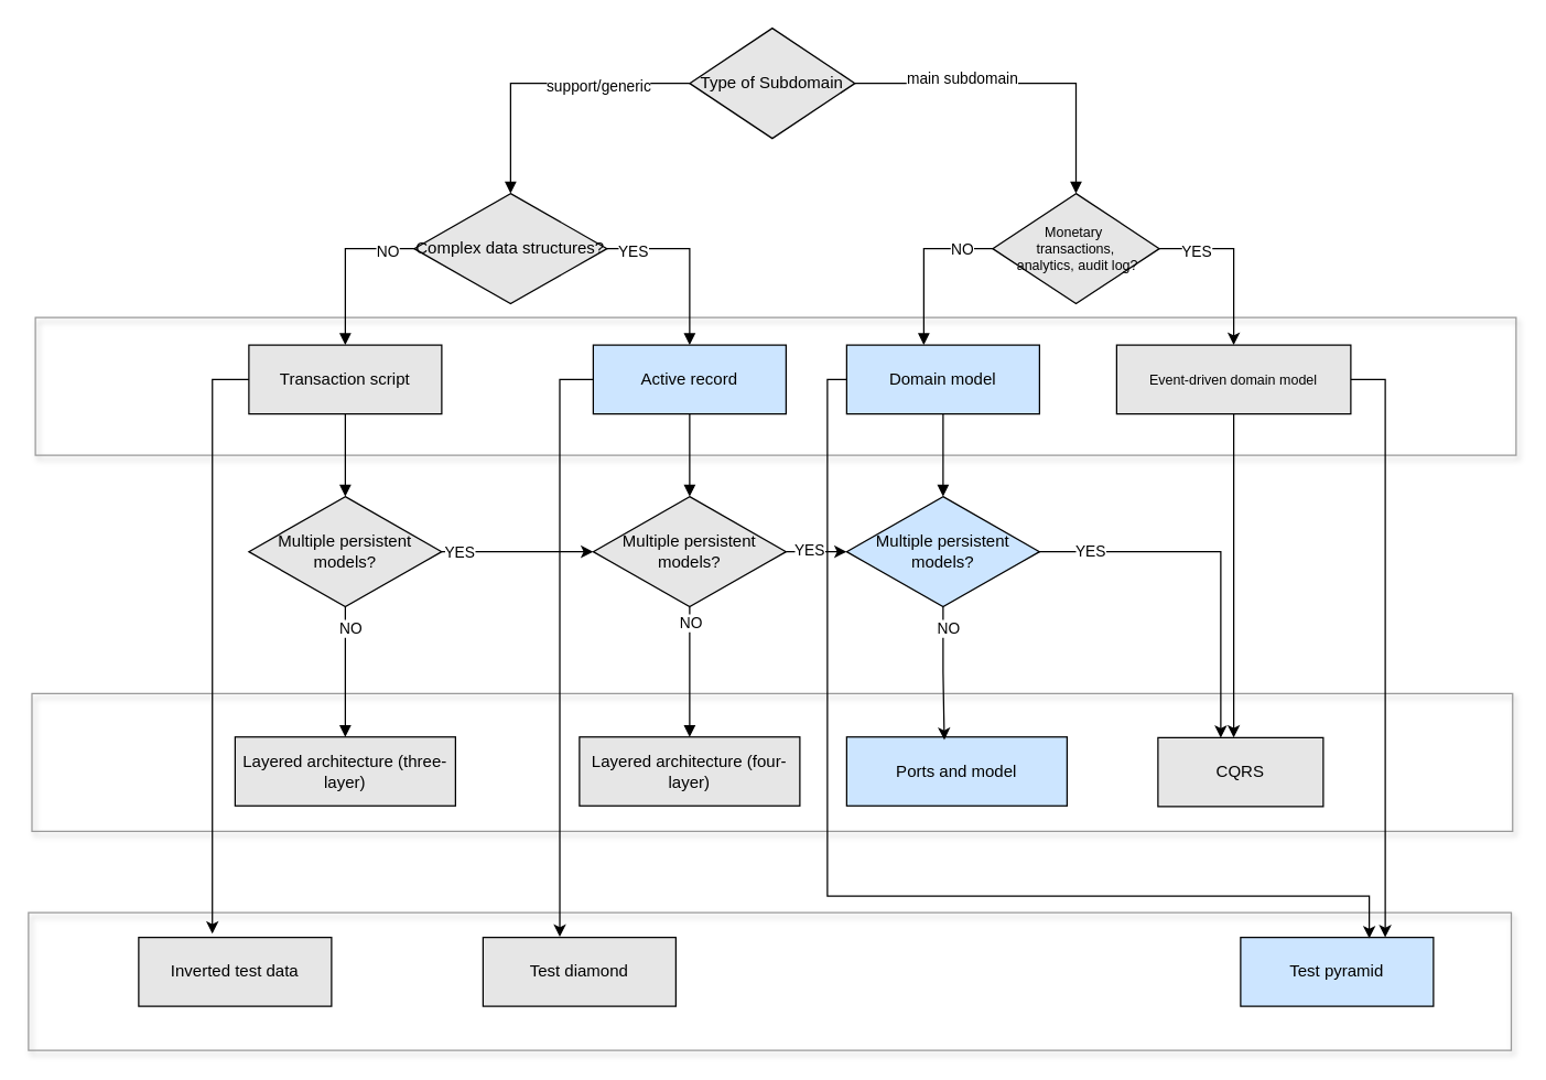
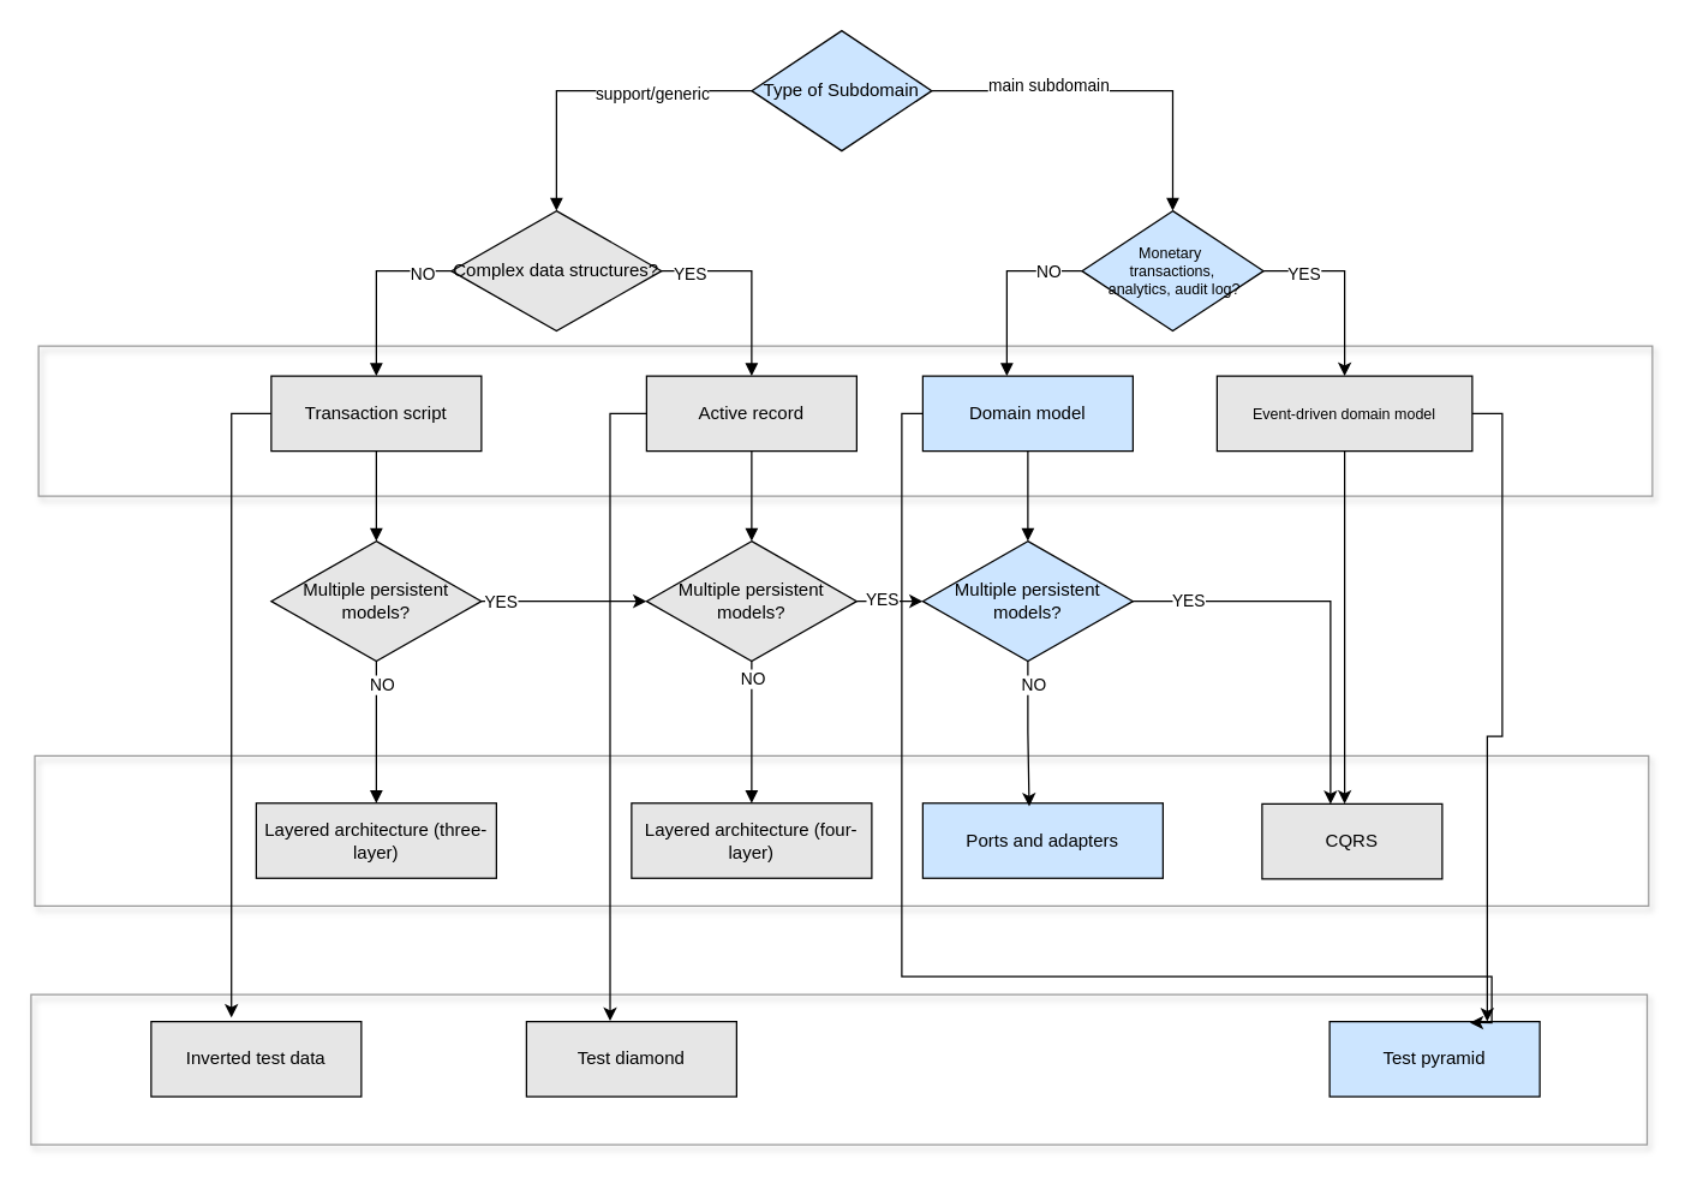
- <mxCell id="5" value="Type of Subdomain" style="rhombus;whiteSpace=wrap;html=1;strokeColor=#000000;fillColor=#e6e6e6;" vertex="1" parent="1"><mxGeometry x="500" y="20" width="120" height="80" as="geometry" /></mxCell>
+ <mxCell id="5" value="Type of Subdomain" style="rhombus;whiteSpace=wrap;html=1;strokeColor=#000000;fillColor=#CCE5FF;" vertex="1" parent="1"><mxGeometry x="500" y="20" width="120" height="80" as="geometry" /></mxCell>
- <mxCell id="21" value="Monetary&amp;nbsp;&lt;div&gt;transactions,&lt;/div&gt;&lt;div&gt;&amp;nbsp;analytics, audit log?&lt;/div&gt;" style="rhombus;whiteSpace=wrap;html=1;strokeColor=#000000;fillColor=#e6e6e6;fontSize=10;" vertex="1" parent="1"><mxGeometry x="720" y="140" width="121" height="80" as="geometry" /></mxCell>
+ <mxCell id="21" value="Monetary&amp;nbsp;&lt;div&gt;transactions,&lt;/div&gt;&lt;div&gt;&amp;nbsp;analytics, audit log?&lt;/div&gt;" style="rhombus;whiteSpace=wrap;html=1;strokeColor=#000000;fillColor=#CCE5FF;fontSize=10;" vertex="1" parent="1"><mxGeometry x="720" y="140" width="121" height="80" as="geometry" /></mxCell>
- <mxCell id="8" value="Active record" style="rounded=0;whiteSpace=wrap;html=1;strokeColor=#000000;fillColor=#cce5ff;" vertex="1" parent="1"><mxGeometry x="430" y="250" width="140" height="50" as="geometry" /></mxCell>
+ <mxCell id="8" value="Active record" style="rounded=0;whiteSpace=wrap;html=1;strokeColor=#000000;fillColor=#E6E6E6;" vertex="1" parent="1"><mxGeometry x="430" y="250" width="140" height="50" as="geometry" /></mxCell>
- <mxCell id="29" value="Ports and model" style="rounded=0;whiteSpace=wrap;html=1;strokeColor=#000000;fillColor=#CCE5FF;" vertex="1" parent="1"><mxGeometry x="614" y="534.5" width="160" height="50" as="geometry" /></mxCell>
+ <mxCell id="29" value="Ports and adapters" style="rounded=0;whiteSpace=wrap;html=1;strokeColor=#000000;fillColor=#CCE5FF;" vertex="1" parent="1"><mxGeometry x="614" y="534.5" width="160" height="50" as="geometry" /></mxCell>
- <mxCell id="31" value="Test pyramid" style="rounded=0;whiteSpace=wrap;html=1;strokeColor=#000000;fillColor=#CCE5FF;" vertex="1" parent="1"><mxGeometry x="900" y="680" width="140" height="50" as="geometry" /></mxCell>
+ <mxCell id="31" value="Test pyramid" style="rounded=0;whiteSpace=wrap;html=1;strokeColor=#000000;fillColor=#CCE5FF;" vertex="1" parent="1"><mxGeometry x="885" y="680" width="140" height="50" as="geometry" /></mxCell>
